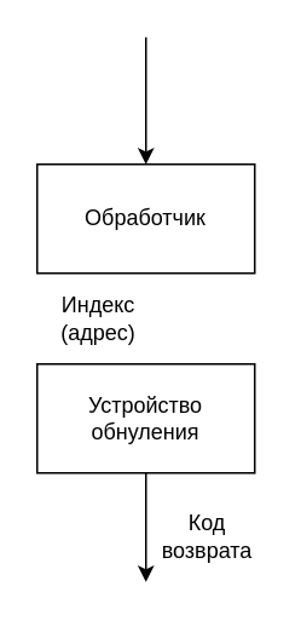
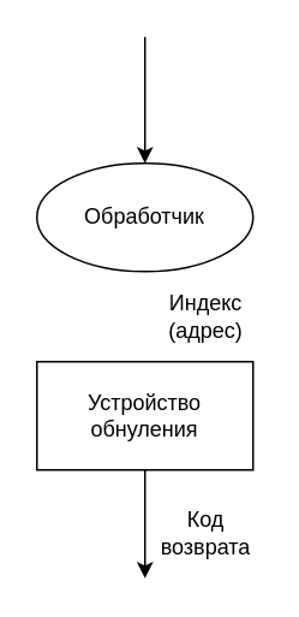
- <mxCell id="2" value="Обработчик" style="rounded=0;whiteSpace=wrap;html=1;" vertex="1" parent="1"><mxGeometry x="20" y="90" width="120" height="60" as="geometry" /></mxCell>
+ <mxCell id="2" value="Обработчик" style="ellipse;whiteSpace=wrap;html=1;" vertex="1" parent="1"><mxGeometry x="20" y="90" width="120" height="60" as="geometry" /></mxCell>
- <mxCell id="6" value="Индекс (адрес)" style="text;html=1;strokeColor=none;fillColor=none;align=center;verticalAlign=middle;whiteSpace=wrap;rounded=0;" vertex="1" parent="1"><mxGeometry x="24" y="160" width="60" height="30" as="geometry" /></mxCell>
+ <mxCell id="6" value="Индекс (адрес)" style="text;html=1;strokeColor=none;fillColor=none;align=center;verticalAlign=middle;whiteSpace=wrap;rounded=0;" vertex="1" parent="1"><mxGeometry x="84" y="160" width="60" height="30" as="geometry" /></mxCell>
